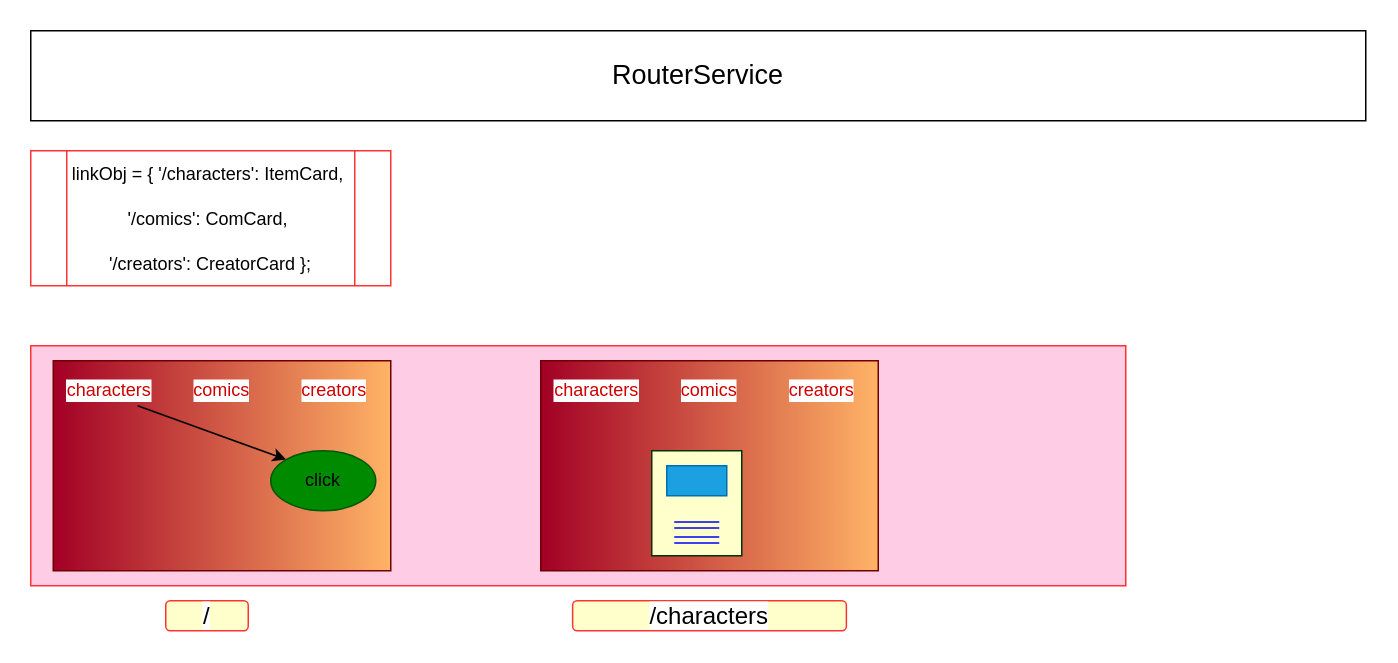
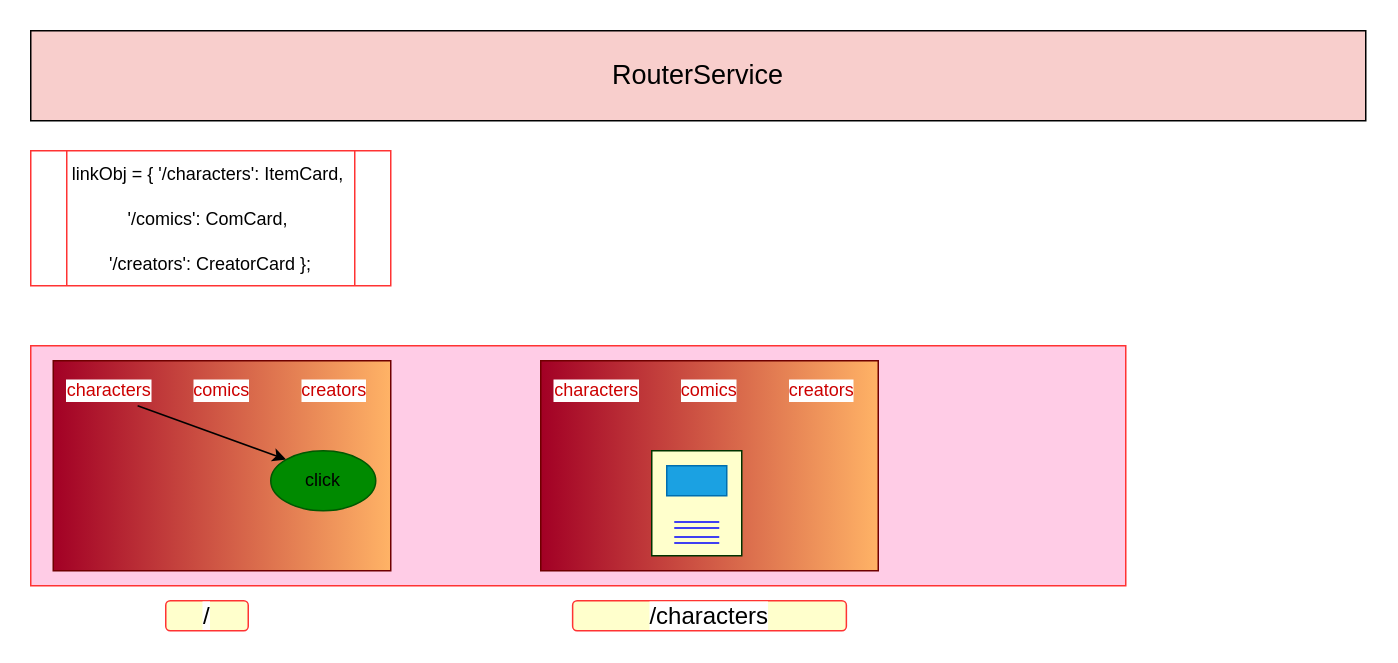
- <mxCell id="2" value="&lt;font style=&quot;font-size: 18px&quot;&gt;RouterService&lt;/font&gt;" style="rounded=0;whiteSpace=wrap;html=1;" vertex="1" parent="1"><mxGeometry y="20" width="890" height="60" as="geometry" x="20" /></mxCell>
+ <mxCell id="2" value="&lt;font style=&quot;font-size: 18px&quot;&gt;RouterService&lt;/font&gt;" style="rounded=0;whiteSpace=wrap;html=1;fillColor=#f8cecc;" vertex="1" parent="1"><mxGeometry y="20" width="890" height="60" as="geometry" x="20" /></mxCell>
